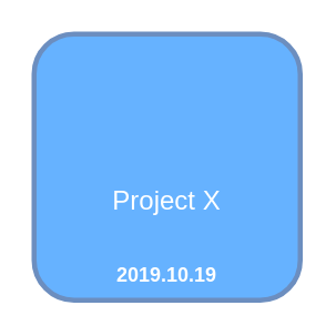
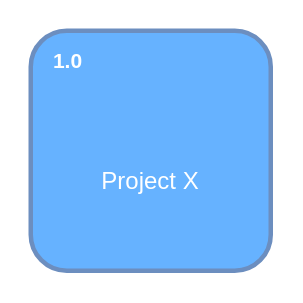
+ <mxCell id="3" value="&lt;font color=&quot;#ffffff&quot;&gt;&lt;span style=&quot;font-size: 14px&quot;&gt;&lt;b&gt;1.0&lt;/b&gt;&lt;/span&gt;&lt;/font&gt;" style="text;html=1;strokeColor=none;fillColor=none;align=center;verticalAlign=middle;whiteSpace=wrap;rounded=0;" vertex="1" parent="1"><mxGeometry x="20" y="20" width="50" height="40" as="geometry" /></mxCell>
- <mxCell id="5" value="&lt;font color=&quot;#ffffff&quot; size=&quot;1&quot;&gt;&lt;b style=&quot;font-size: 12px&quot;&gt;2019.10.19&lt;/b&gt;&lt;/font&gt;" style="text;html=1;strokeColor=none;fillColor=none;align=center;verticalAlign=middle;whiteSpace=wrap;rounded=0;" vertex="1" parent="1"><mxGeometry x="20" y="150" width="160" height="30" as="geometry" /></mxCell>
